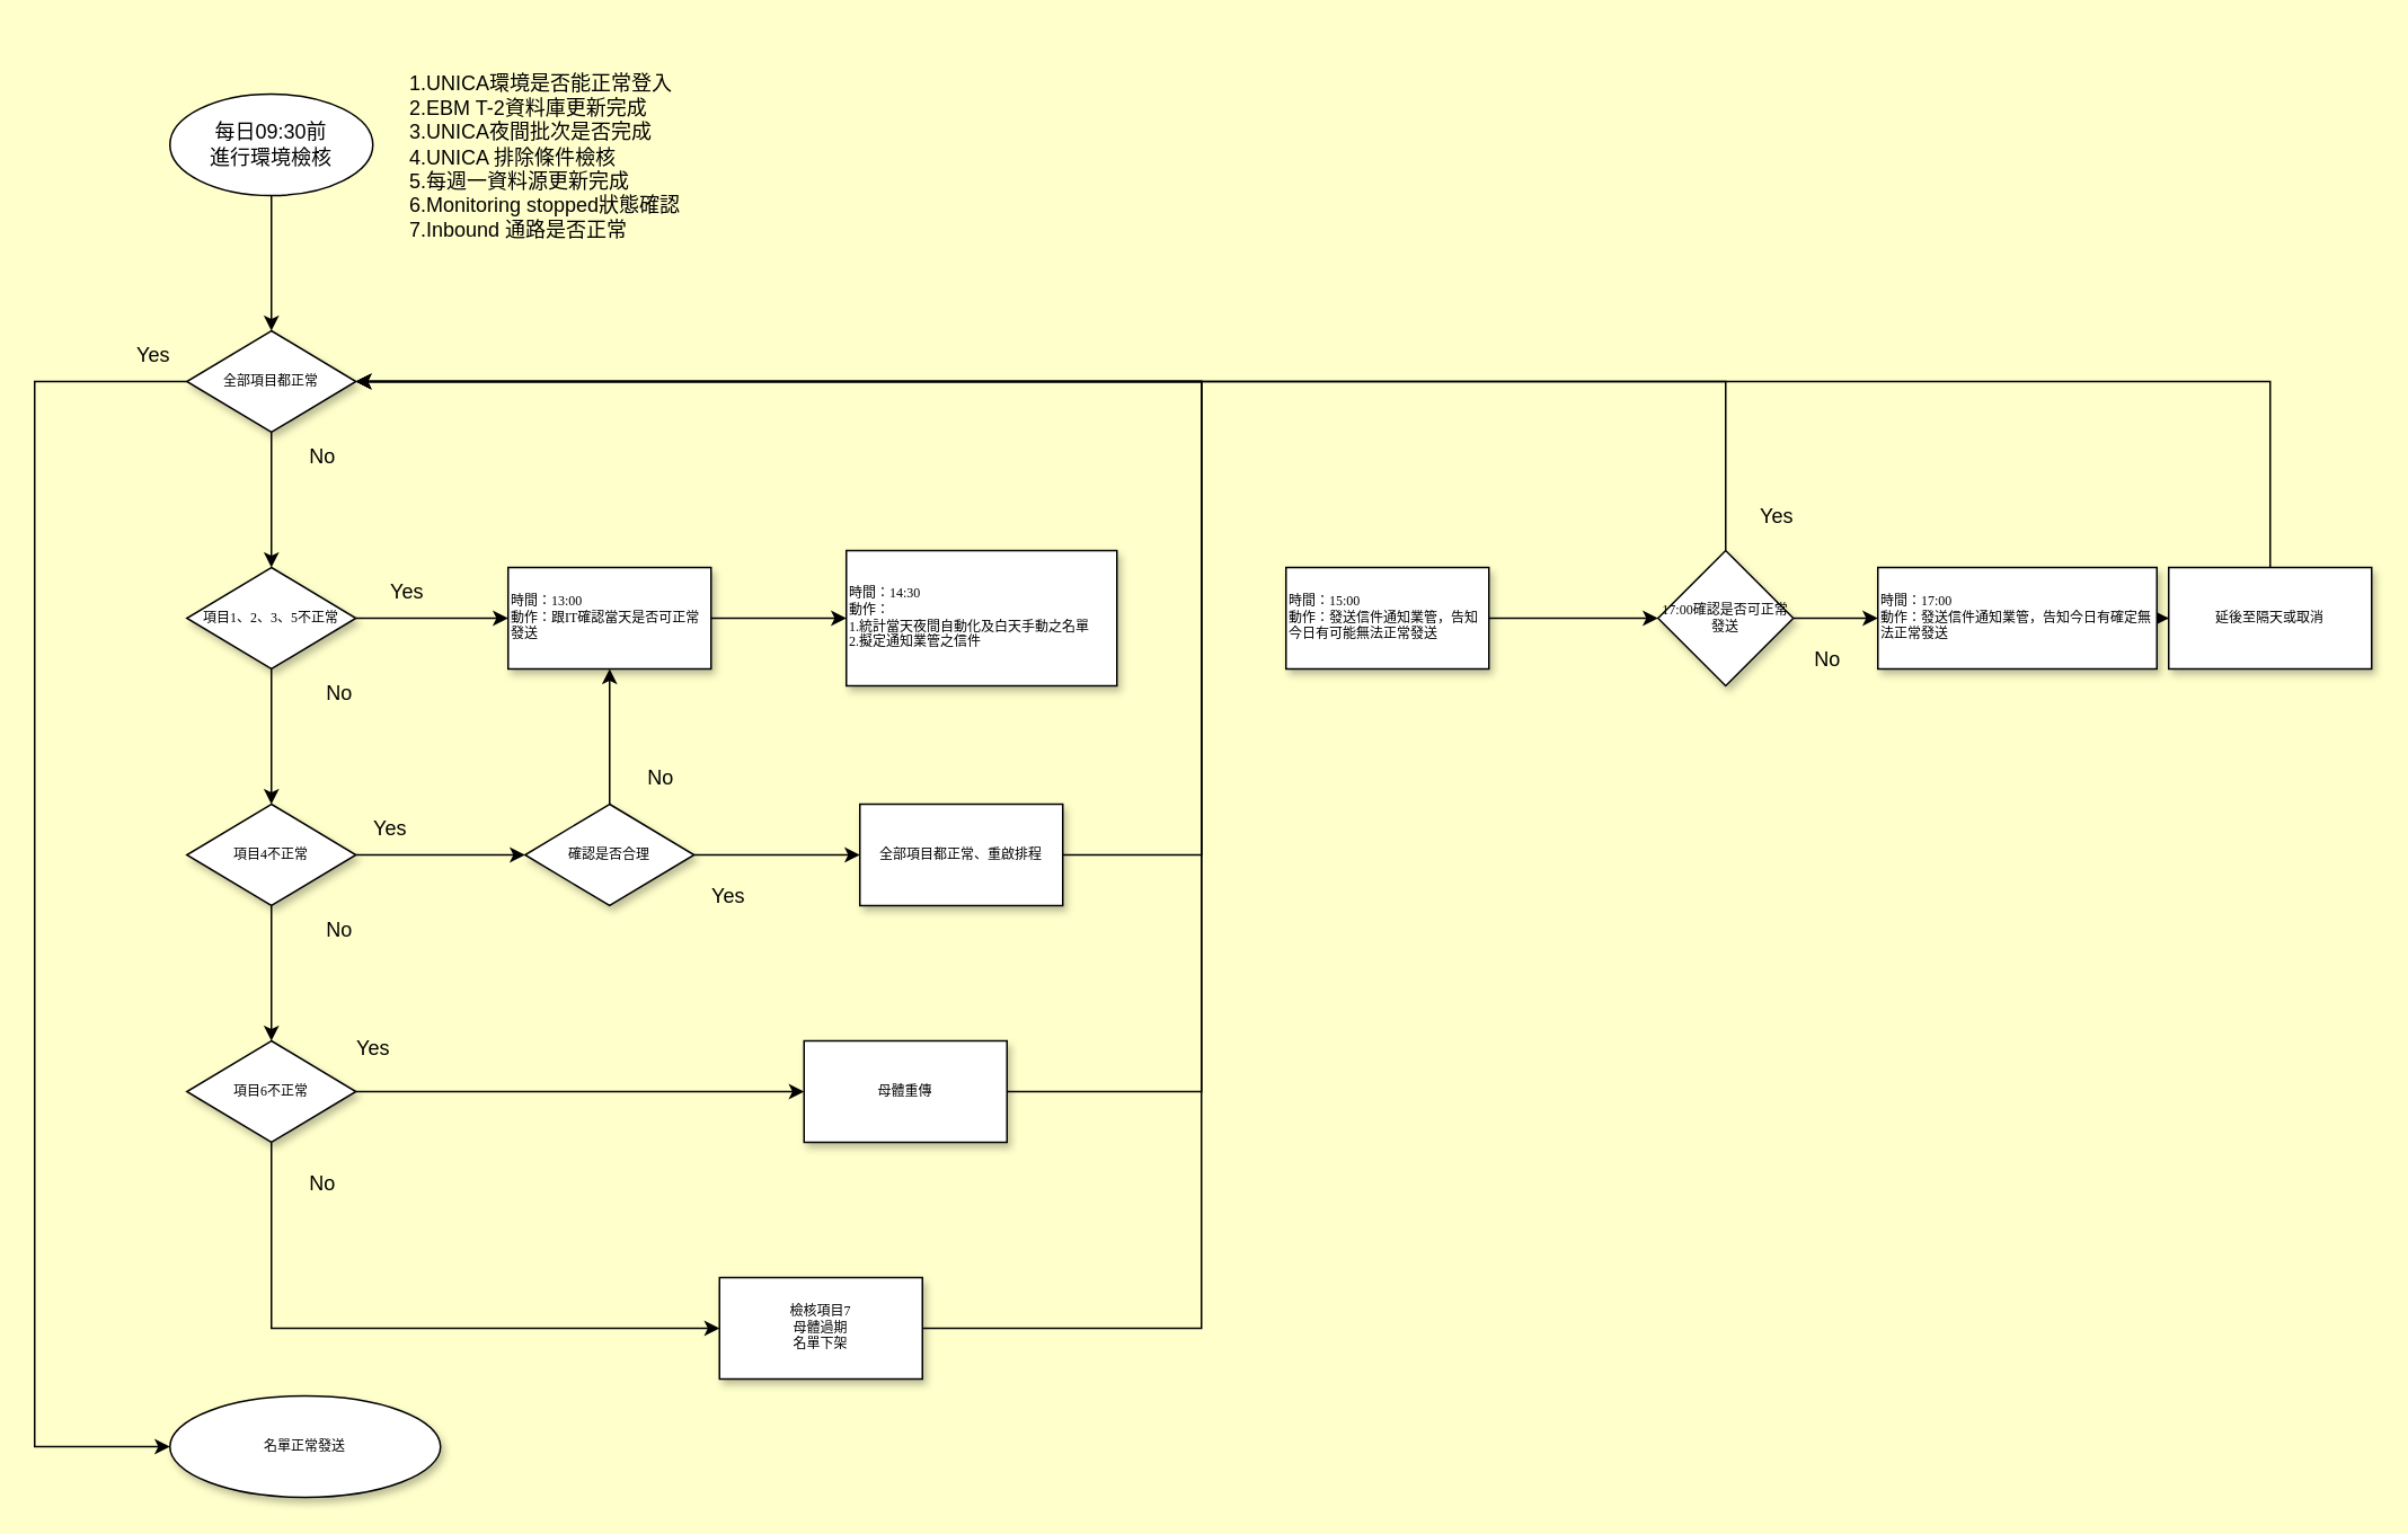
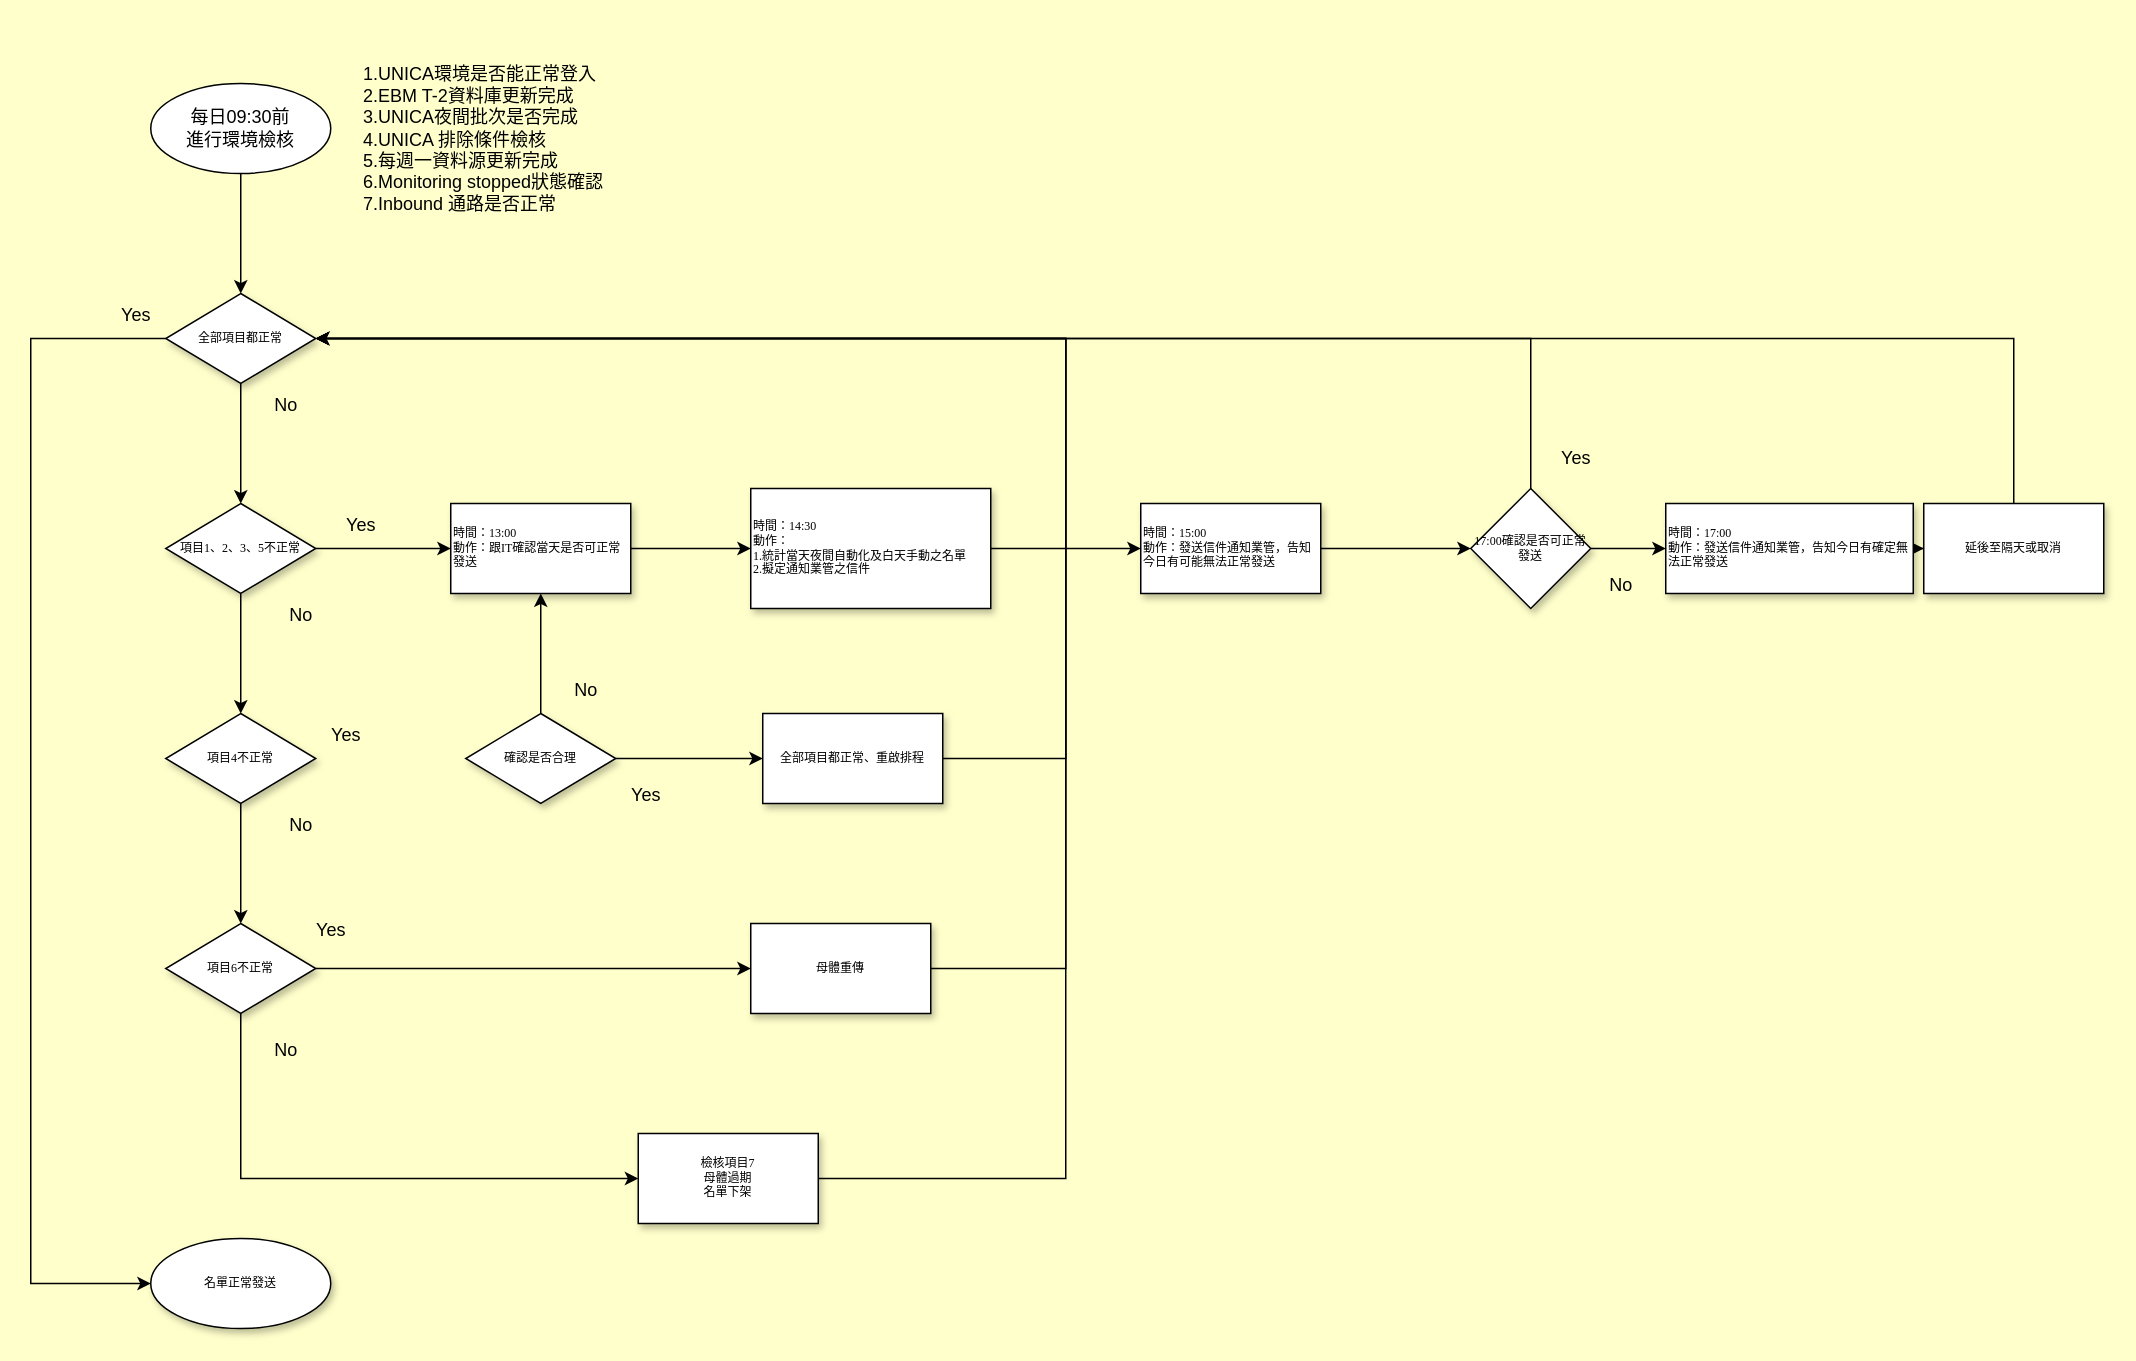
+ <mxCell id="26" value="" style="edgeStyle=orthogonalEdgeStyle;rounded=0;orthogonalLoop=1;jettySize=auto;html=1;fontSize=12;" parent="1" source="27" target="29" edge="1"><mxGeometry relative="1" as="geometry" /></mxCell>
- <mxCell id="14" value="" style="edgeStyle=orthogonalEdgeStyle;rounded=0;orthogonalLoop=1;jettySize=auto;html=1;fontSize=12;" parent="1" source="16" target="19" edge="1"><mxGeometry relative="1" as="geometry" /></mxCell>
- <mxCell id="48" value="母體重傳" style="whiteSpace=wrap;html=1;fontSize=8;fontFamily=Verdana;rounded=0;shadow=1;labelBackgroundColor=none;strokeWidth=1;" parent="1" vertex="1"><mxGeometry x="475" y="615" width="120" height="60" as="geometry" /></mxCell>
+ <mxCell id="48" value="母體重傳" style="whiteSpace=wrap;html=1;fontSize=8;fontFamily=Verdana;rounded=0;shadow=1;labelBackgroundColor=none;strokeWidth=1;" parent="1" vertex="1"><mxGeometry x="500" y="615" width="120" height="60" as="geometry" /></mxCell>
- <mxCell id="24" value="名單正常發送" style="ellipse;whiteSpace=wrap;html=1;fontSize=8;fontFamily=Verdana;rounded=0;shadow=1;labelBackgroundColor=none;strokeWidth=1;" parent="1" vertex="1"><mxGeometry x="100" y="825" width="160" height="60" as="geometry" /></mxCell>
+ <mxCell id="24" value="名單正常發送" style="ellipse;whiteSpace=wrap;html=1;fontSize=8;fontFamily=Verdana;rounded=0;shadow=1;labelBackgroundColor=none;strokeWidth=1;" parent="1" vertex="1"><mxGeometry x="100" y="825" width="120" height="60" as="geometry" /></mxCell>
